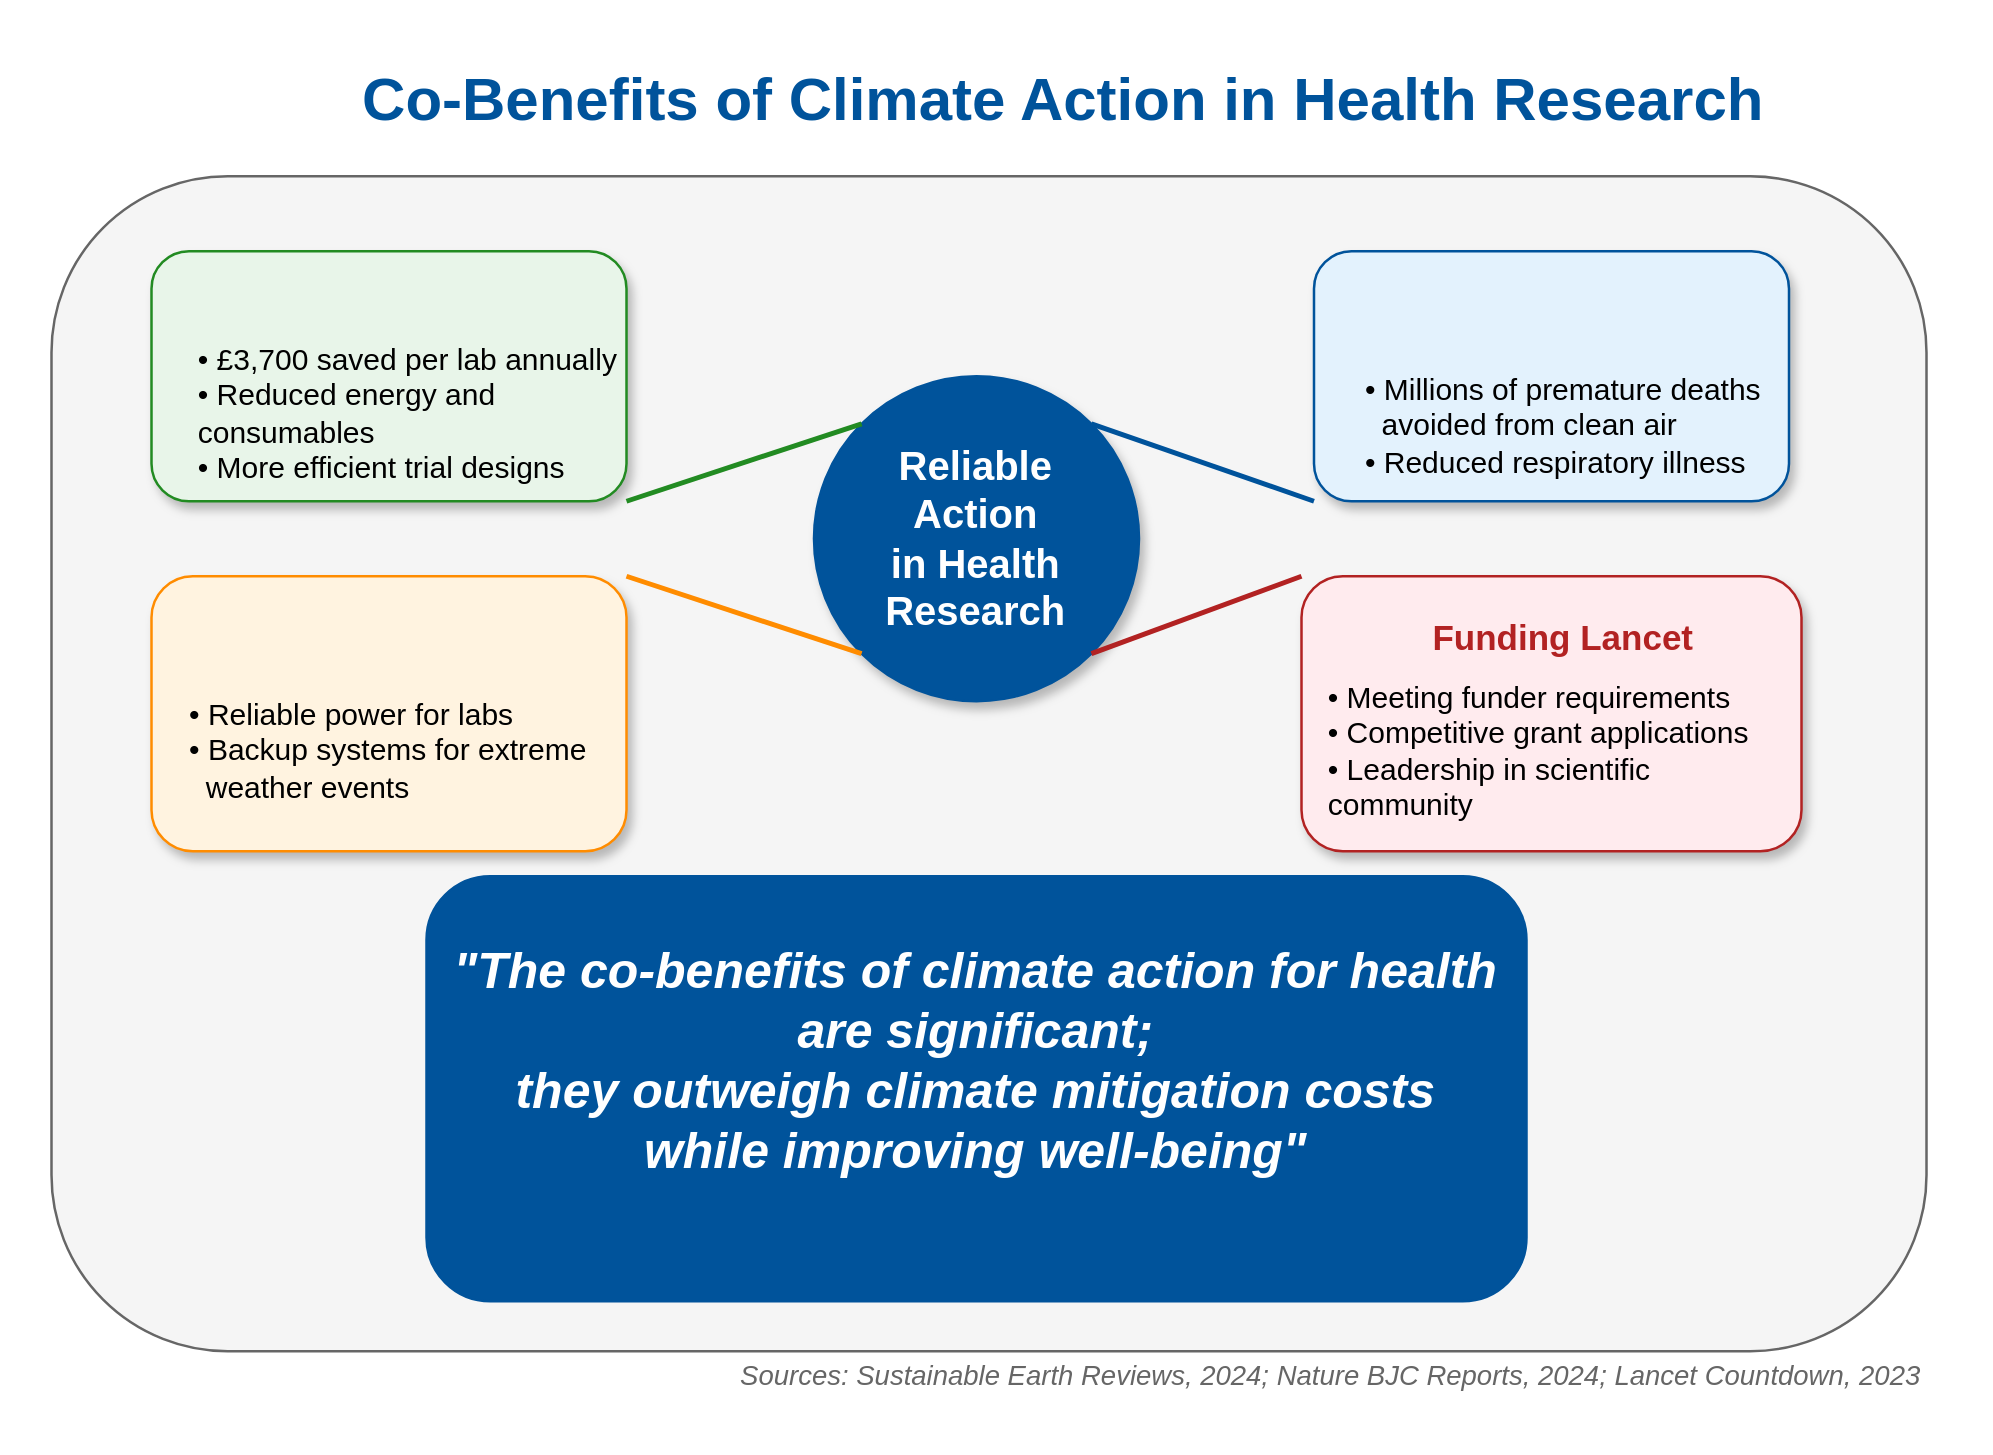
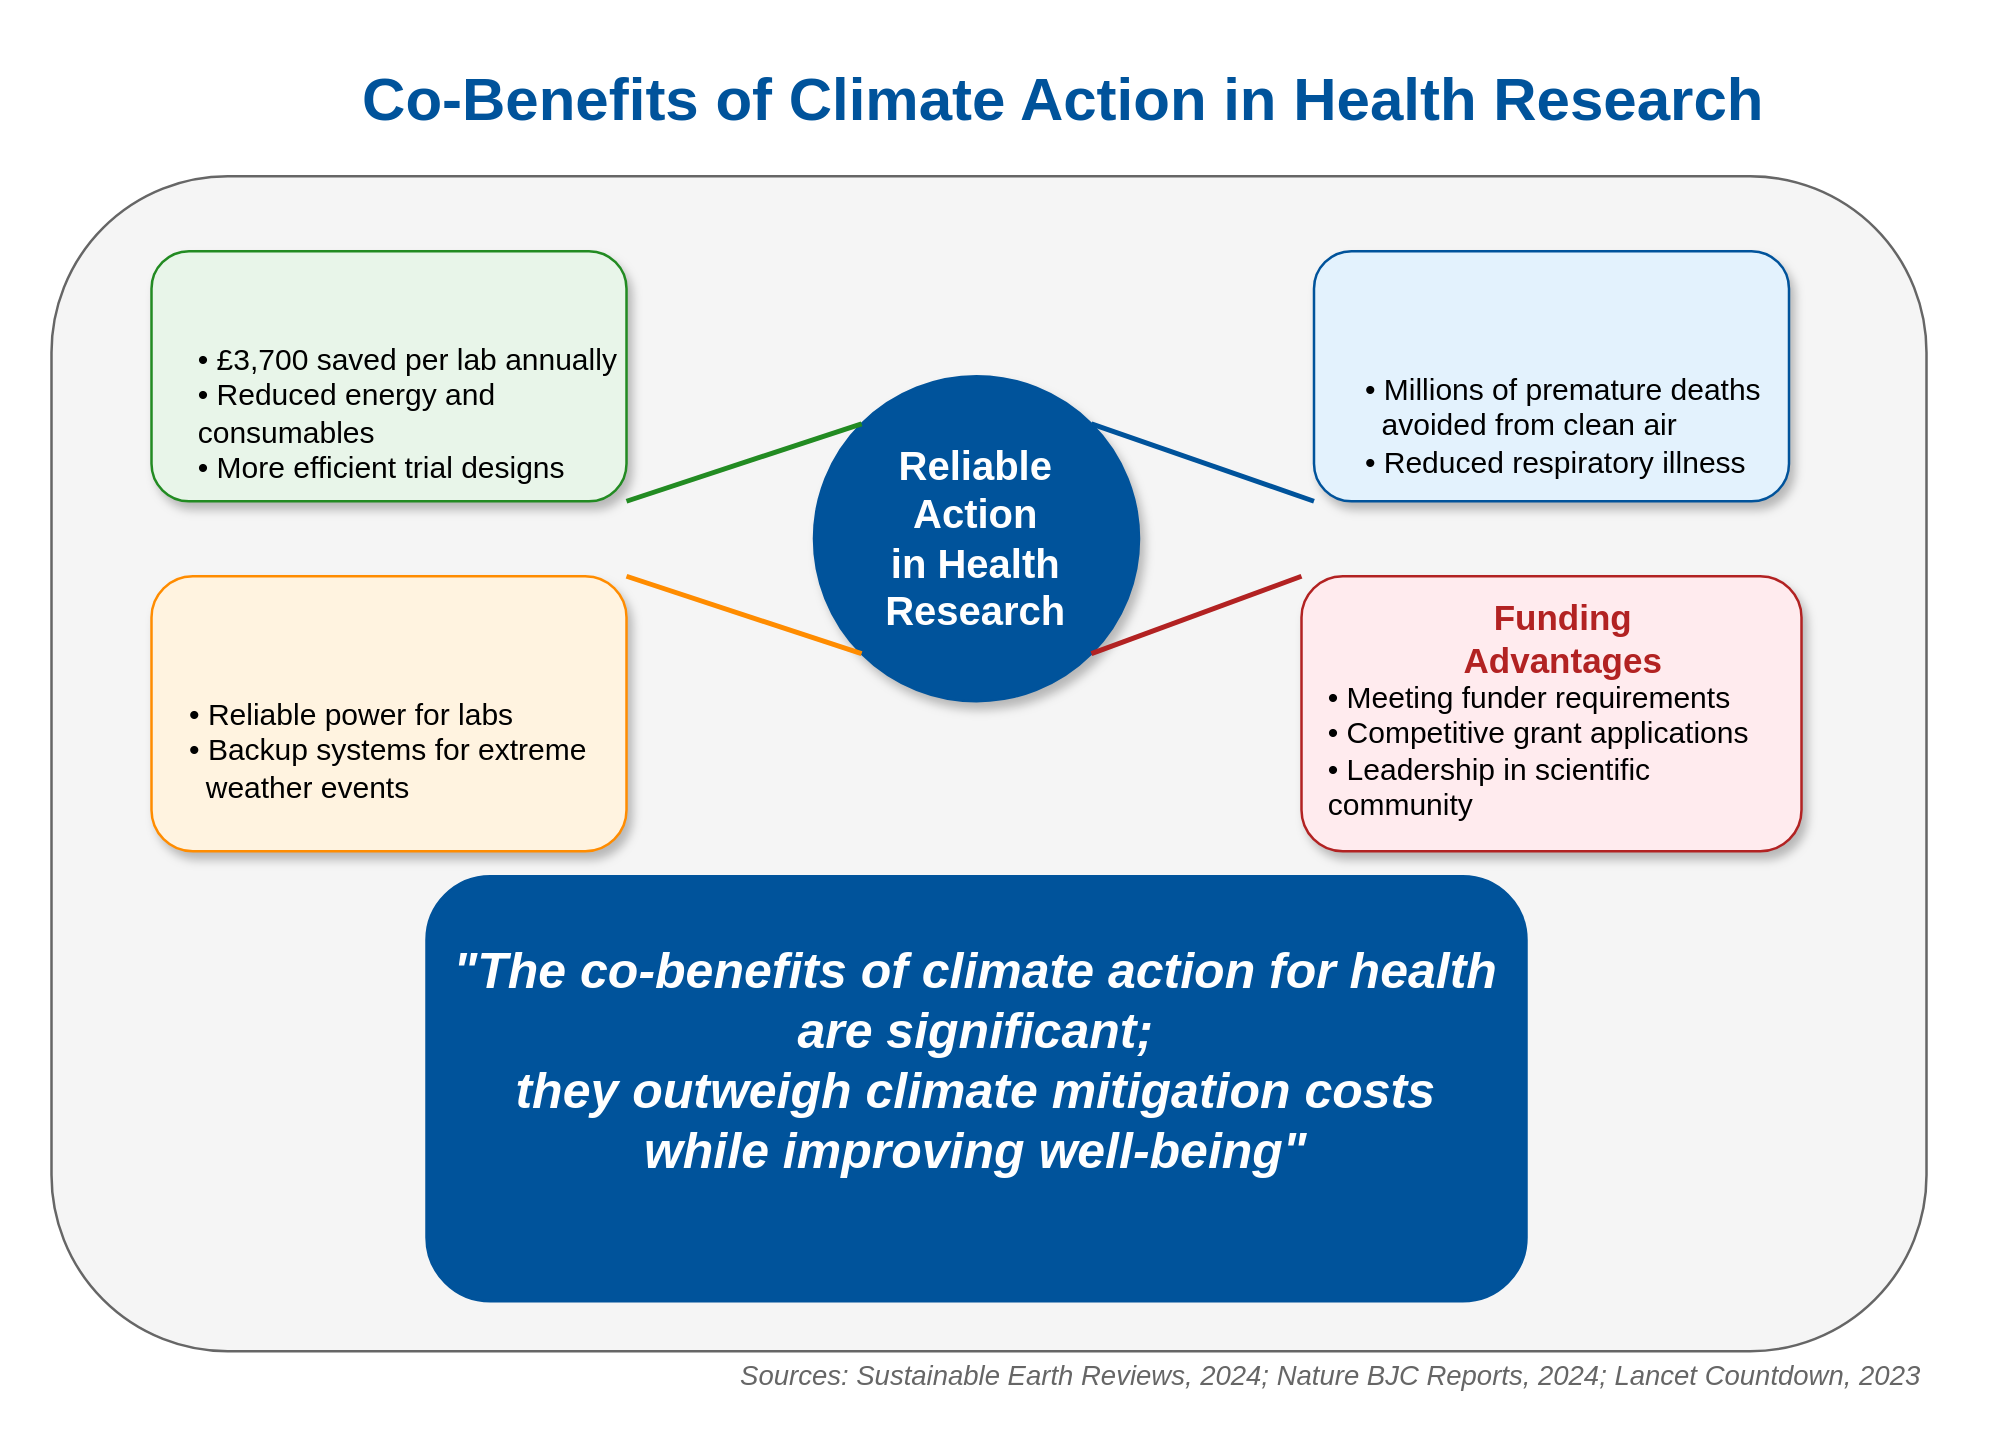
- <mxCell id="13" value="&lt;font face=&quot;Arial&quot; style=&quot;font-size: 14px;&quot; color=&quot;#b22222&quot;&gt;&lt;b&gt;Funding Lancet&lt;/b&gt;&lt;/font&gt;" style="text;html=1;strokeColor=none;fillColor=none;align=center;verticalAlign=middle;whiteSpace=wrap;rounded=0;" parent="1" vertex="1"><mxGeometry x="570" y="240" width="110" height="30" as="geometry" /></mxCell>
+ <mxCell id="13" value="&lt;font face=&quot;Arial&quot; style=&quot;font-size: 14px;&quot; color=&quot;#b22222&quot;&gt;&lt;b&gt;Funding Advantages&lt;/b&gt;&lt;/font&gt;" style="text;html=1;strokeColor=none;fillColor=none;align=center;verticalAlign=middle;whiteSpace=wrap;rounded=0;" parent="1" vertex="1"><mxGeometry x="570" y="240" width="110" height="30" as="geometry" /></mxCell>
